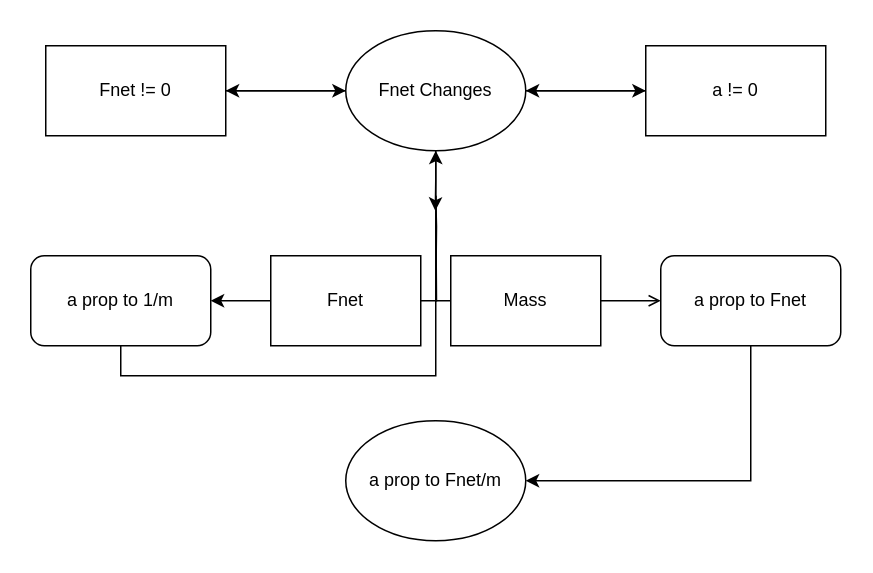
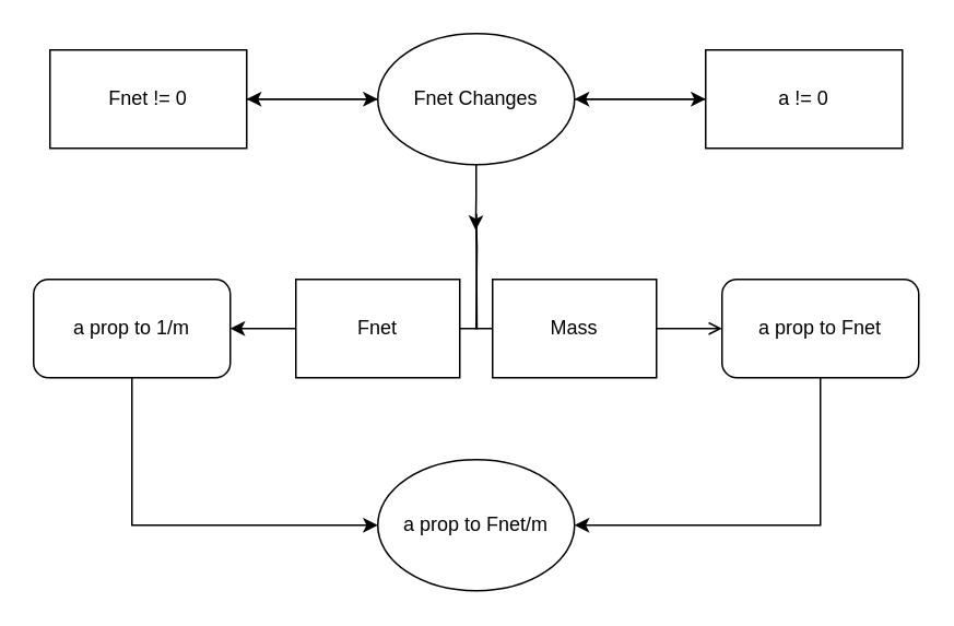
- <mxCell id="18" style="edgeStyle=orthogonalEdgeStyle;rounded=0;orthogonalLoop=1;jettySize=auto;html=1;exitX=0.5;exitY=1;exitDx=0;exitDy=0;" edge="1" parent="1" source="19" target="5"><mxGeometry relative="1" as="geometry" /></mxCell>
+ <mxCell id="18" style="edgeStyle=orthogonalEdgeStyle;rounded=0;orthogonalLoop=1;jettySize=auto;html=1;exitX=0.5;exitY=1;exitDx=0;exitDy=0;entryX=0;entryY=0.5;entryDx=0;entryDy=0;" edge="1" parent="1" source="19" target="20"><mxGeometry relative="1" as="geometry" /></mxCell>
